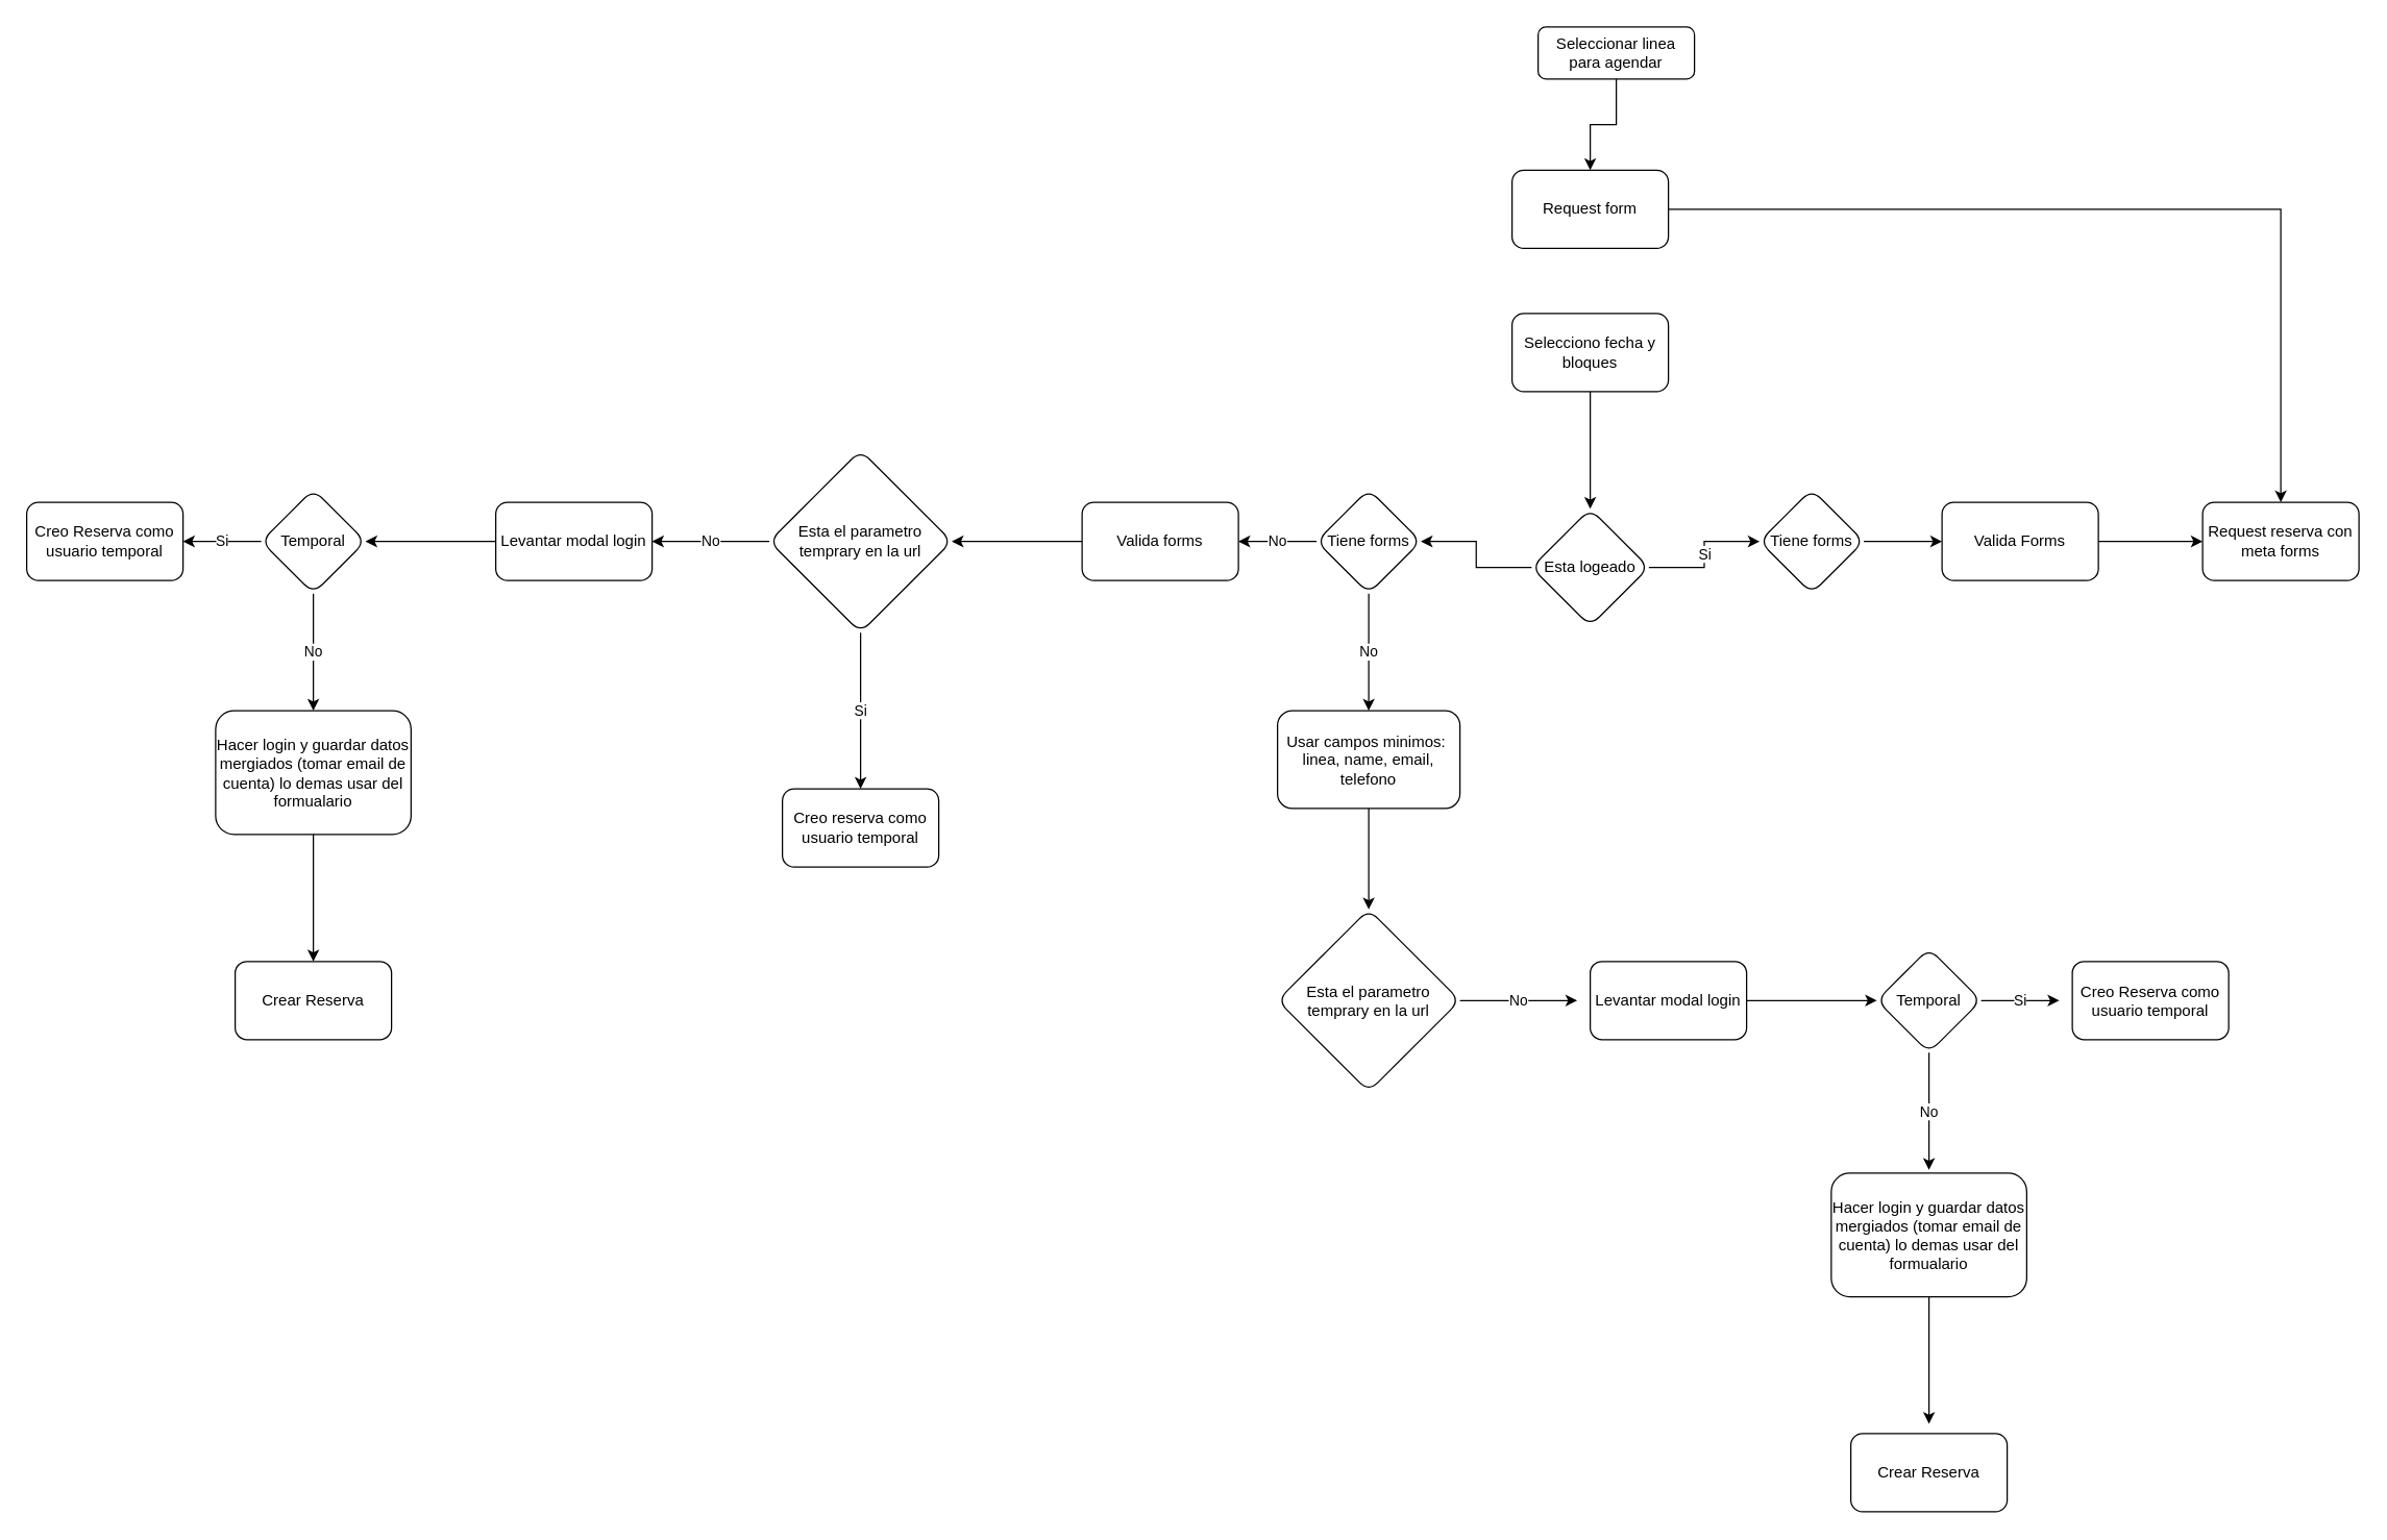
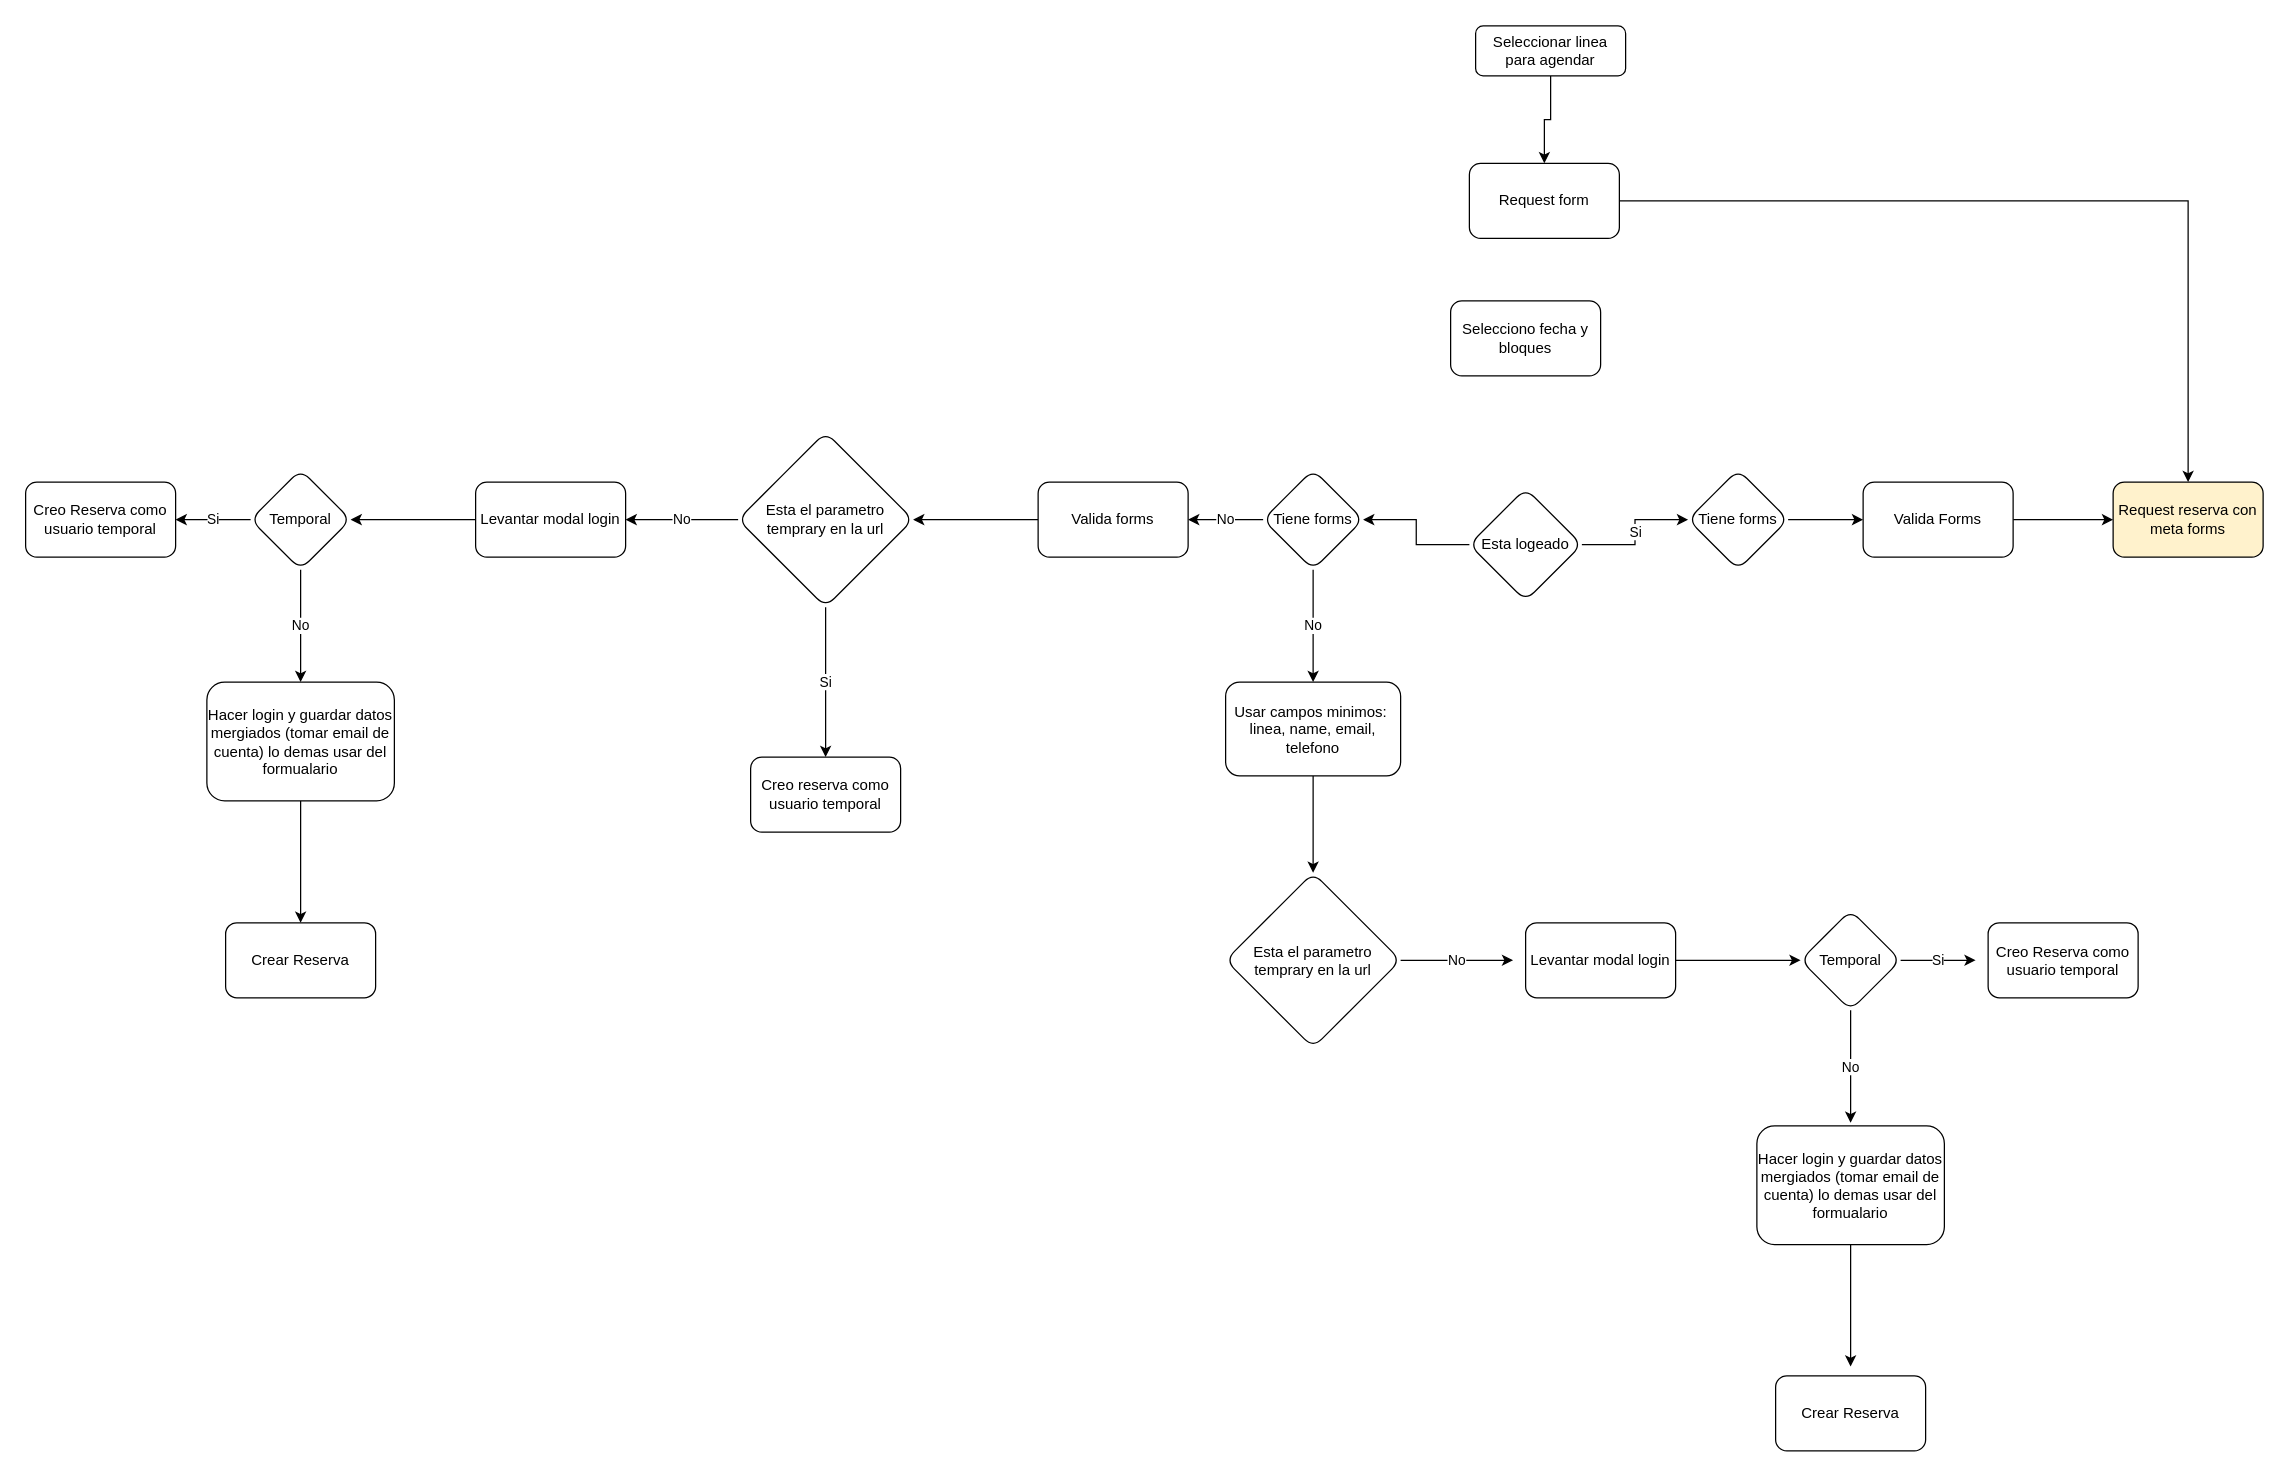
- <mxCell id="5" value="Request form" style="whiteSpace=wrap;html=1;rounded=1;shadow=0;strokeWidth=1;glass=0;" vertex="1" parent="1"><mxGeometry x="1160" y="130" width="120" height="60" as="geometry" /></mxCell>
+ <mxCell id="5" value="Request form" style="whiteSpace=wrap;html=1;rounded=1;shadow=0;strokeWidth=1;glass=0;" vertex="1" parent="1"><mxGeometry x="1175" y="130" width="120" height="60" as="geometry" /></mxCell>
- <mxCell id="6" value="" style="edgeStyle=orthogonalEdgeStyle;rounded=0;orthogonalLoop=1;jettySize=auto;html=1;" edge="1" parent="1" source="7" target="10"><mxGeometry relative="1" as="geometry" /></mxCell>
- <mxCell id="15" value="Request reserva con meta forms" style="whiteSpace=wrap;html=1;rounded=1;shadow=0;strokeWidth=1;glass=0;" vertex="1" parent="1"><mxGeometry x="1690" y="385" width="120" height="60" as="geometry" /></mxCell>
+ <mxCell id="15" value="Request reserva con meta forms" style="whiteSpace=wrap;html=1;rounded=1;shadow=0;strokeWidth=1;glass=0;fillColor=#fff2cc;" vertex="1" parent="1"><mxGeometry x="1690" y="385" width="120" height="60" as="geometry" /></mxCell>
